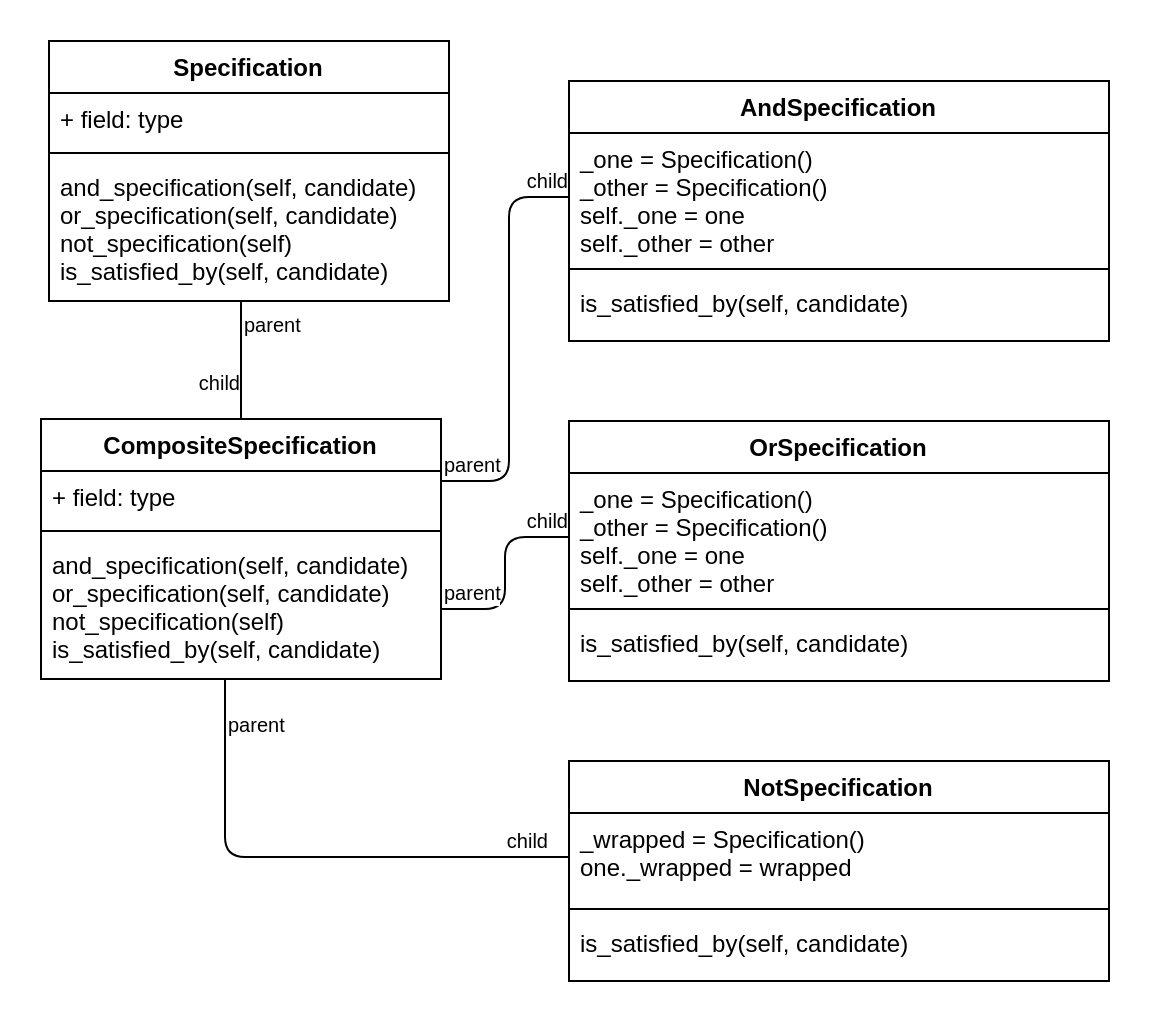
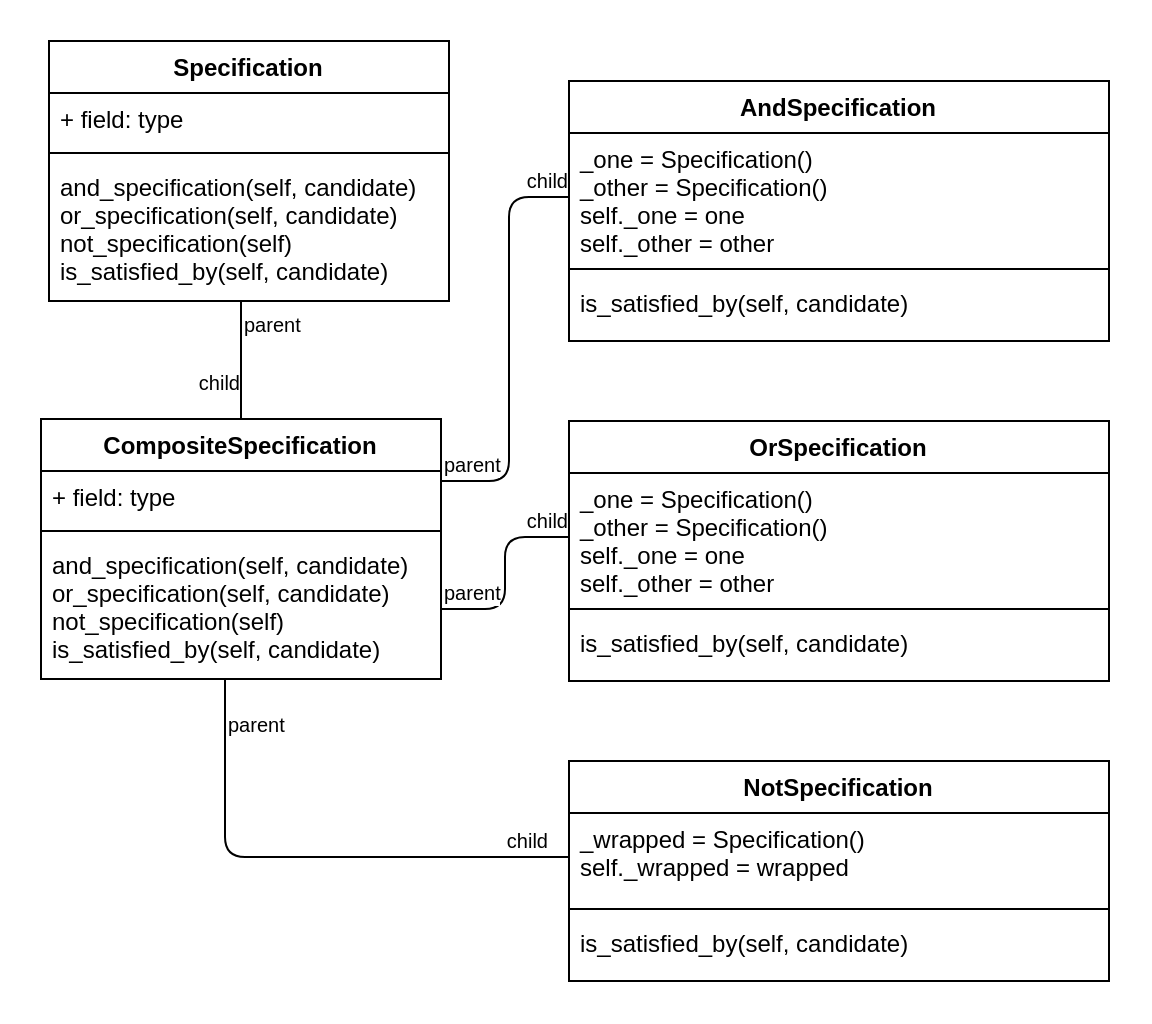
- <mxCell id="22" value="_wrapped = Specification()&#10;one._wrapped = wrapped" style="text;strokeColor=none;fillColor=none;align=left;verticalAlign=top;spacingLeft=4;spacingRight=4;overflow=hidden;rotatable=0;points=[[0,0.5],[1,0.5]];portConstraint=eastwest;" vertex="1" parent="21"><mxGeometry y="26" width="270" height="44" as="geometry" /></mxCell>
+ <mxCell id="22" value="_wrapped = Specification()&#10;self._wrapped = wrapped" style="text;strokeColor=none;fillColor=none;align=left;verticalAlign=top;spacingLeft=4;spacingRight=4;overflow=hidden;rotatable=0;points=[[0,0.5],[1,0.5]];portConstraint=eastwest;" vertex="1" parent="21"><mxGeometry y="26" width="270" height="44" as="geometry" /></mxCell>
